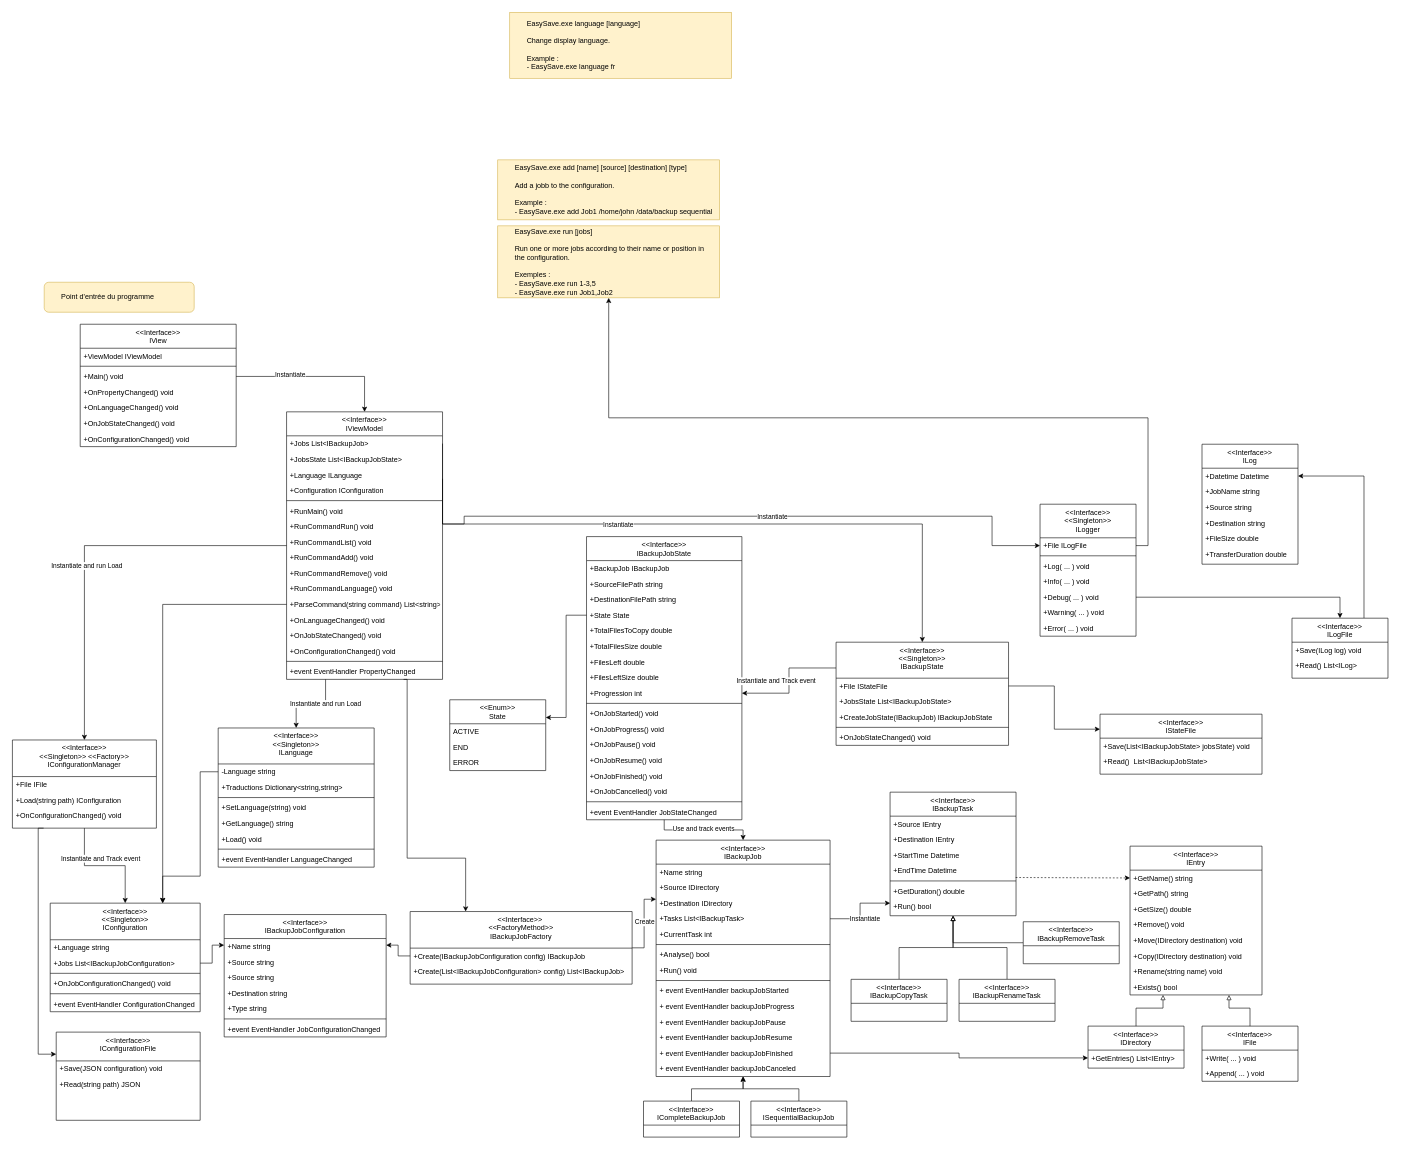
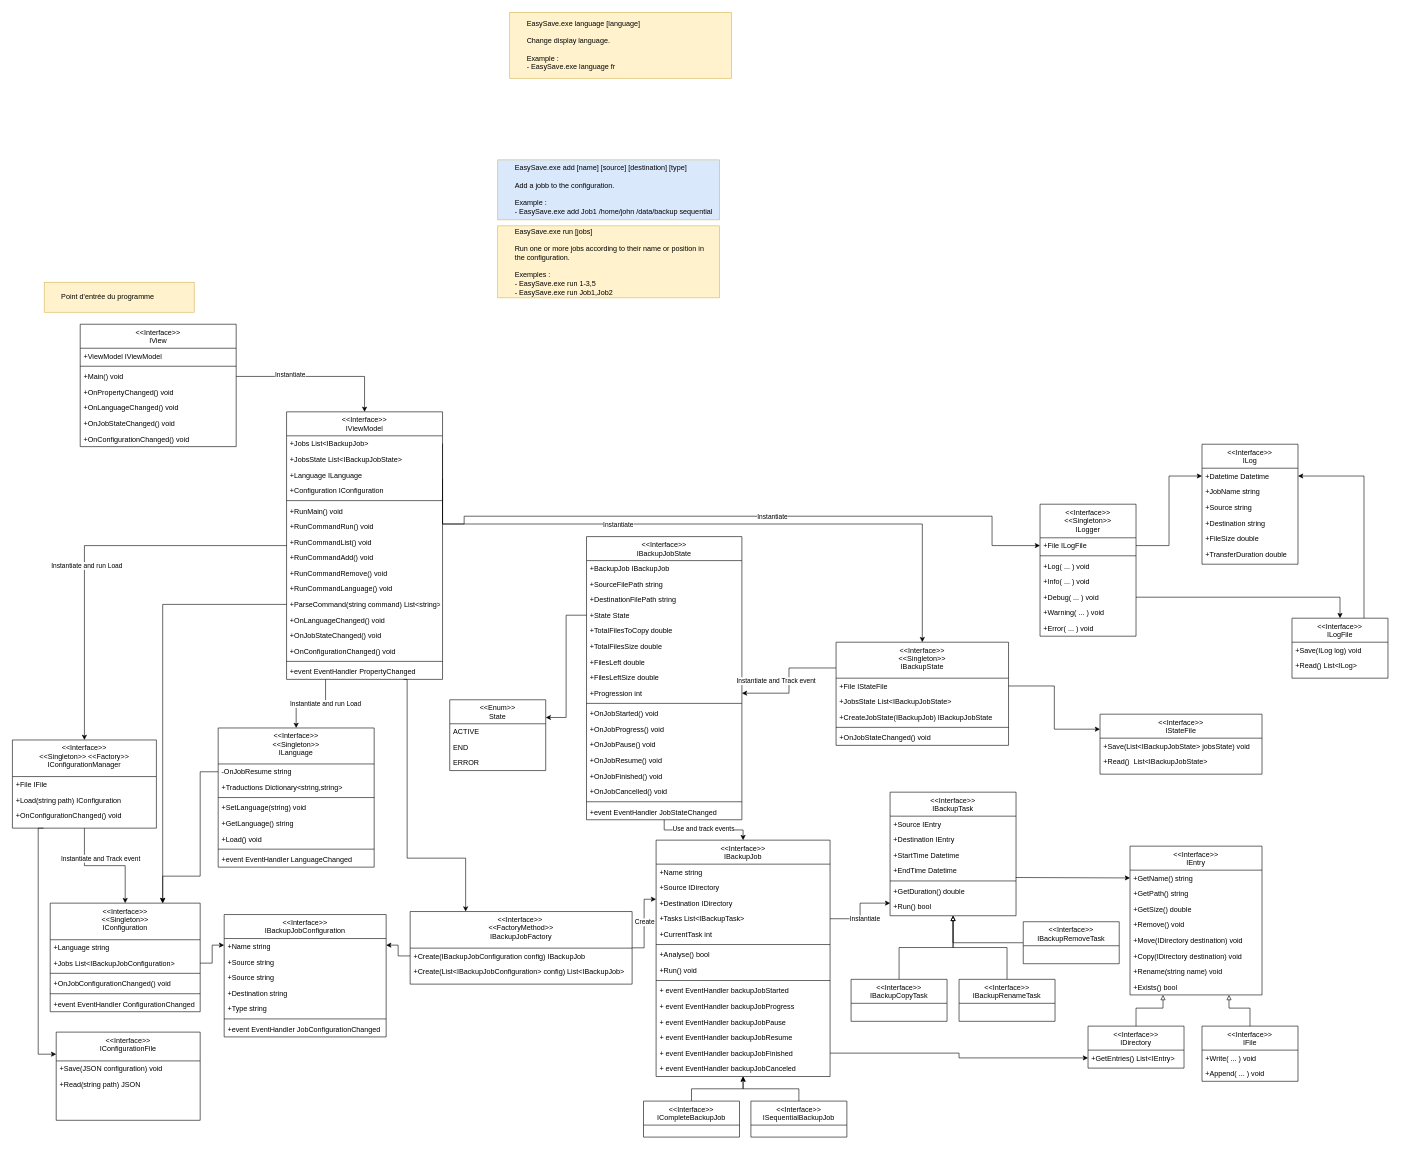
- <mxCell id="193" value="&lt;span style=&quot;white-space: pre;&quot;&gt;&#09;&lt;/span&gt;EasySave.exe add [name] [source] [destination] [type]&lt;div&gt;&lt;br&gt;&lt;/div&gt;&lt;div&gt;&lt;span style=&quot;white-space: pre;&quot;&gt;&#09;&lt;/span&gt;Add a jobb to the configuration.&lt;br&gt;&lt;/div&gt;&lt;div&gt;&lt;br&gt;&lt;/div&gt;&lt;div&gt;&lt;span style=&quot;white-space: pre;&quot;&gt;&#09;&lt;/span&gt;Example :&amp;nbsp;&lt;br&gt;&lt;/div&gt;&lt;div&gt;&lt;span style=&quot;white-space: pre;&quot;&gt;&#09;&lt;/span&gt;- EasySave.exe add Job1 /home/john /data/backup sequential&lt;br&gt;&lt;/div&gt;" style="whiteSpace=wrap;html=1;fillColor=#fff2cc;strokeColor=#d6b656;align=left;verticalAlign=middle;" vertex="1" parent="1"><mxGeometry x="829" y="266" width="370" height="100" as="geometry" /></mxCell>
+ <mxCell id="193" value="&lt;span style=&quot;white-space: pre;&quot;&gt;&#09;&lt;/span&gt;EasySave.exe add [name] [source] [destination] [type]&lt;div&gt;&lt;br&gt;&lt;/div&gt;&lt;div&gt;&lt;span style=&quot;white-space: pre;&quot;&gt;&#09;&lt;/span&gt;Add a jobb to the configuration.&lt;br&gt;&lt;/div&gt;&lt;div&gt;&lt;br&gt;&lt;/div&gt;&lt;div&gt;&lt;span style=&quot;white-space: pre;&quot;&gt;&#09;&lt;/span&gt;Example :&amp;nbsp;&lt;br&gt;&lt;/div&gt;&lt;div&gt;&lt;span style=&quot;white-space: pre;&quot;&gt;&#09;&lt;/span&gt;- EasySave.exe add Job1 /home/john /data/backup sequential&lt;br&gt;&lt;/div&gt;" style="whiteSpace=wrap;html=1;fillColor=#dae8fc;strokeColor=#d6b656;align=left;verticalAlign=middle;" vertex="1" parent="1"><mxGeometry x="829" y="266" width="370" height="100" as="geometry" /></mxCell>
- <mxCell id="194" value="&lt;span style=&quot;white-space: pre;&quot;&gt;&#09;&lt;/span&gt;Point d'entrée du programme" style="whiteSpace=wrap;html=1;fillColor=#fff2cc;strokeColor=#d6b656;align=left;verticalAlign=middle;rounded=1;" vertex="1" parent="1"><mxGeometry x="73" y="470" width="250" height="50" as="geometry" /></mxCell>
+ <mxCell id="194" value="&lt;span style=&quot;white-space: pre;&quot;&gt;&#09;&lt;/span&gt;Point d'entrée du programme" style="whiteSpace=wrap;html=1;fillColor=#fff2cc;strokeColor=#d6b656;align=left;verticalAlign=middle;" vertex="1" parent="1"><mxGeometry x="73" y="470" width="250" height="50" as="geometry" /></mxCell>
- <mxCell id="184" style="edgeStyle=orthogonalEdgeStyle;rounded=0;orthogonalLoop=1;jettySize=auto;html=1;exitX=1;exitY=0.5;exitDx=0;exitDy=0;" edge="1" parent="1" source="4" target="192"><mxGeometry relative="1" as="geometry" /></mxCell>
+ <mxCell id="184" style="edgeStyle=orthogonalEdgeStyle;rounded=0;orthogonalLoop=1;jettySize=auto;html=1;exitX=1;exitY=0.5;exitDx=0;exitDy=0;entryX=0;entryY=0.5;entryDx=0;entryDy=0;" edge="1" parent="1" source="4" target="178"><mxGeometry relative="1" as="geometry" /></mxCell>
- <mxCell id="84" value="-Language string" style="text;align=left;verticalAlign=top;spacingLeft=4;spacingRight=4;overflow=hidden;rotatable=0;points=[[0,0.5],[1,0.5]];portConstraint=eastwest;" vertex="1" parent="83"><mxGeometry y="60" width="260" height="26" as="geometry" /></mxCell>
+ <mxCell id="84" value="-OnJobResume string" style="text;align=left;verticalAlign=top;spacingLeft=4;spacingRight=4;overflow=hidden;rotatable=0;points=[[0,0.5],[1,0.5]];portConstraint=eastwest;" vertex="1" parent="83"><mxGeometry y="60" width="260" height="26" as="geometry" /></mxCell>
- <mxCell id="94" style="edgeStyle=orthogonalEdgeStyle;rounded=0;orthogonalLoop=1;jettySize=auto;html=1;entryX=0;entryY=0.5;entryDx=0;entryDy=0;jumpStyle=arc;exitX=0.997;exitY=0.933;exitDx=0;exitDy=0;exitPerimeter=0;dashed=1;" edge="1" parent="1" source="56" target="31"><mxGeometry relative="1" as="geometry"><mxPoint x="1703" y="1470" as="sourcePoint" /><Array as="points"><mxPoint x="1703" y="1462" /><mxPoint x="1713" y="1463" /></Array></mxGeometry></mxCell>
+ <mxCell id="94" style="edgeStyle=orthogonalEdgeStyle;rounded=0;orthogonalLoop=1;jettySize=auto;html=1;entryX=0;entryY=0.5;entryDx=0;entryDy=0;jumpStyle=arc;exitX=0.997;exitY=0.933;exitDx=0;exitDy=0;exitPerimeter=0;" edge="1" parent="1" source="56" target="31"><mxGeometry relative="1" as="geometry"><mxPoint x="1703" y="1470" as="sourcePoint" /><Array as="points"><mxPoint x="1703" y="1462" /><mxPoint x="1713" y="1463" /></Array></mxGeometry></mxCell>
